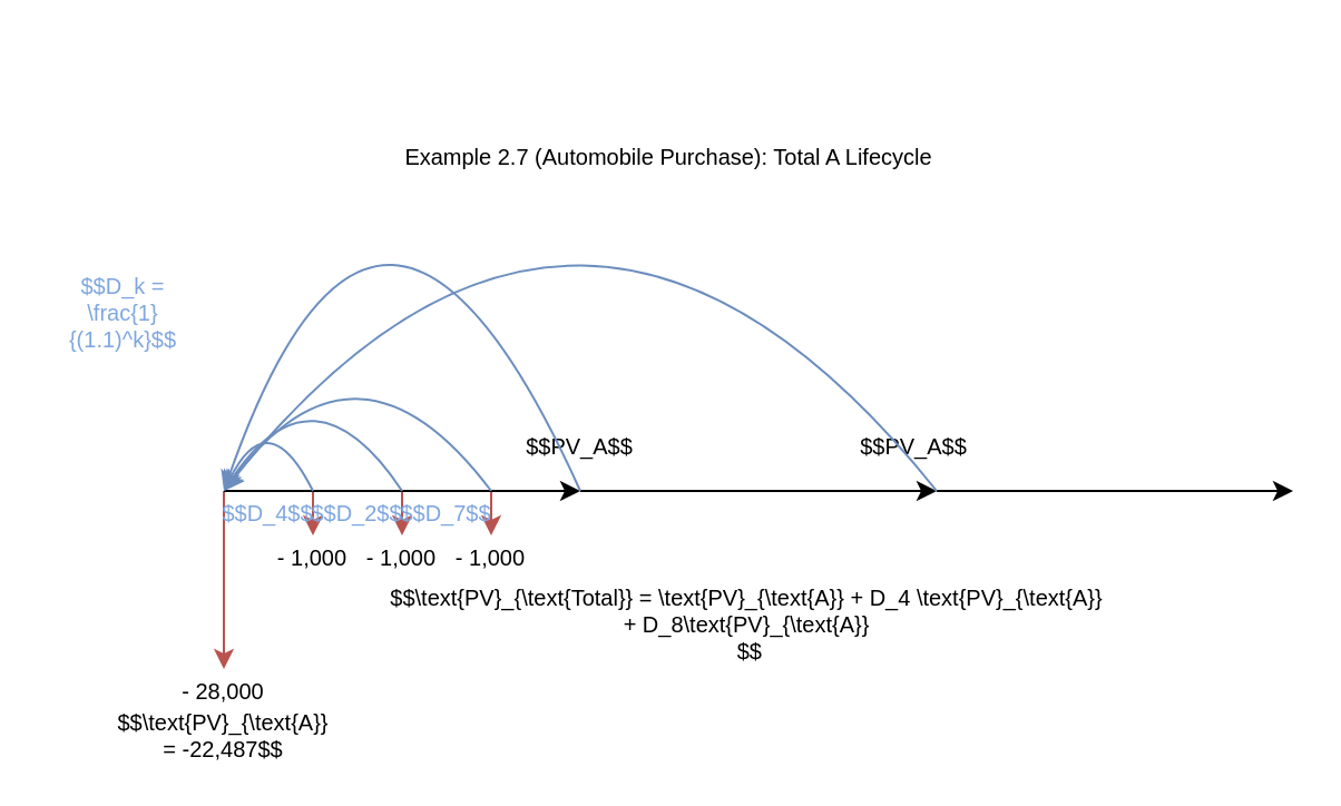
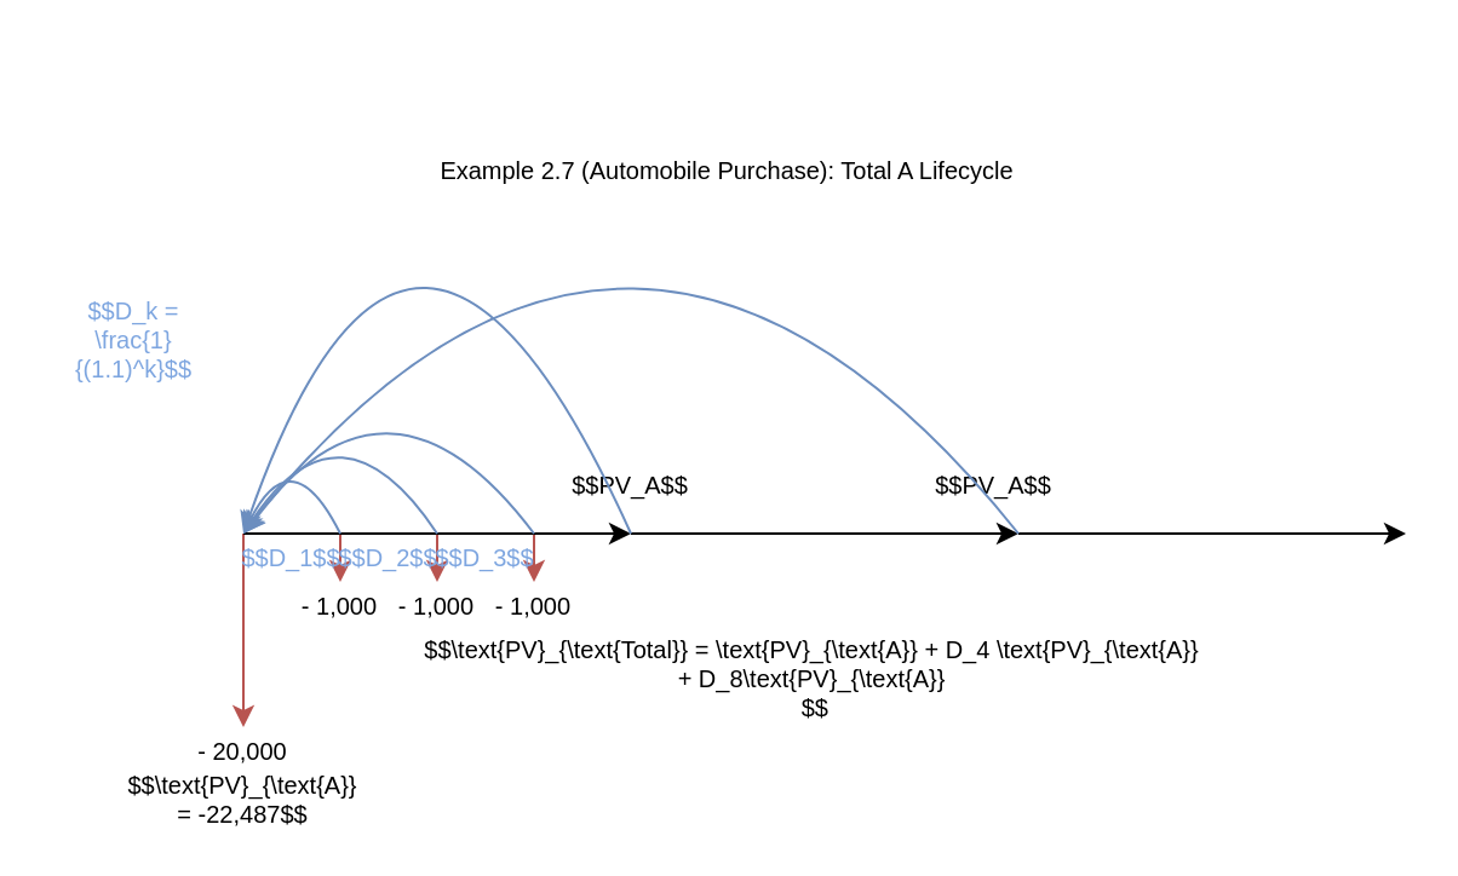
- <mxCell id="24" value="$$D_4$$" style="text;html=1;strokeColor=none;fillColor=none;align=center;verticalAlign=middle;whiteSpace=wrap;rounded=0;fontSize=10;fontColor=#7EA6E0;" vertex="1" parent="2"><mxGeometry x="90" y="200" width="20" height="20" as="geometry" /></mxCell>
+ <mxCell id="24" value="$$D_1$$" style="text;html=1;strokeColor=none;fillColor=none;align=center;verticalAlign=middle;whiteSpace=wrap;rounded=0;fontSize=10;fontColor=#7EA6E0;" vertex="1" parent="2"><mxGeometry x="90" y="200" width="20" height="20" as="geometry" /></mxCell>
- <mxCell id="25" value="$$D_7$$" style="text;html=1;strokeColor=none;fillColor=none;align=center;verticalAlign=middle;whiteSpace=wrap;rounded=0;fontSize=10;fontColor=#7EA6E0;" vertex="1" parent="2"><mxGeometry x="170" y="200" width="20" height="20" as="geometry" /></mxCell>
+ <mxCell id="25" value="$$D_3$$" style="text;html=1;strokeColor=none;fillColor=none;align=center;verticalAlign=middle;whiteSpace=wrap;rounded=0;fontSize=10;fontColor=#7EA6E0;" vertex="1" parent="2"><mxGeometry x="170" y="200" width="20" height="20" as="geometry" /></mxCell>
- <mxCell id="7" value="- 28,000" style="text;html=1;strokeColor=none;fillColor=none;align=center;verticalAlign=middle;whiteSpace=wrap;rounded=0;fontSize=10;" vertex="1" parent="2"><mxGeometry x="60" y="280" width="40" height="20" as="geometry" /></mxCell>
+ <mxCell id="7" value="- 20,000" style="text;html=1;strokeColor=none;fillColor=none;align=center;verticalAlign=middle;whiteSpace=wrap;rounded=0;fontSize=10;" vertex="1" parent="2"><mxGeometry x="60" y="280" width="40" height="20" as="geometry" /></mxCell>
